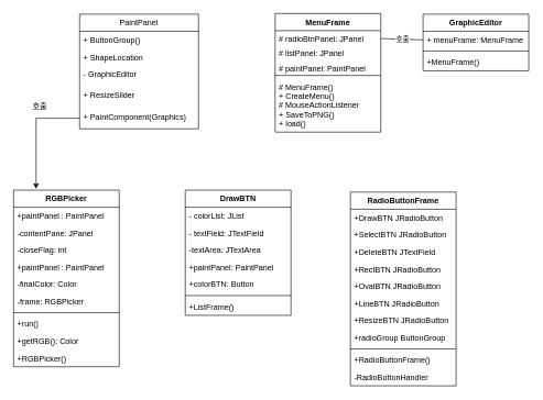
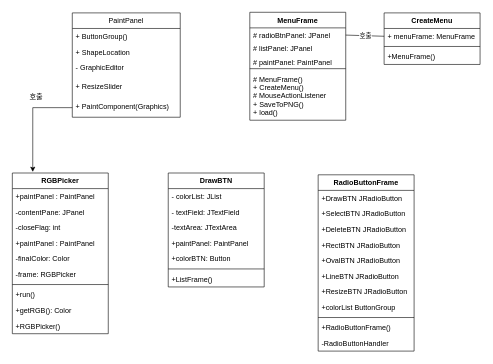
- <mxCell id="2" value="GraphicEditor" style="swimlane;fontStyle=1;align=center;verticalAlign=top;childLayout=stackLayout;horizontal=1;startSize=26;horizontalStack=0;resizeParent=1;resizeParentMax=0;resizeLast=0;collapsible=1;marginBottom=0;" vertex="1" parent="1"><mxGeometry x="640" y="21" width="160" height="86" as="geometry" /></mxCell>
+ <mxCell id="2" value="CreateMenu" style="swimlane;fontStyle=1;align=center;verticalAlign=top;childLayout=stackLayout;horizontal=1;startSize=26;horizontalStack=0;resizeParent=1;resizeParentMax=0;resizeLast=0;collapsible=1;marginBottom=0;" vertex="1" parent="1"><mxGeometry x="640" y="21" width="160" height="86" as="geometry" /></mxCell>
- <mxCell id="40" value="+DeleteBTN JTextField" style="text;strokeColor=none;fillColor=none;align=left;verticalAlign=top;spacingLeft=4;spacingRight=4;overflow=hidden;rotatable=0;points=[[0,0.5],[1,0.5]];portConstraint=eastwest;" vertex="1" parent="37"><mxGeometry y="78" width="160" height="26" as="geometry" /></mxCell>
+ <mxCell id="40" value="+DeleteBTN JRadioButton" style="text;strokeColor=none;fillColor=none;align=left;verticalAlign=top;spacingLeft=4;spacingRight=4;overflow=hidden;rotatable=0;points=[[0,0.5],[1,0.5]];portConstraint=eastwest;" vertex="1" parent="37"><mxGeometry y="78" width="160" height="26" as="geometry" /></mxCell>
- <mxCell id="45" value="+radioGroup ButtonGroup" style="text;strokeColor=none;fillColor=none;align=left;verticalAlign=top;spacingLeft=4;spacingRight=4;overflow=hidden;rotatable=0;points=[[0,0.5],[1,0.5]];portConstraint=eastwest;" vertex="1" parent="37"><mxGeometry y="208" width="160" height="26" as="geometry" /></mxCell>
+ <mxCell id="45" value="+colorList ButtonGroup" style="text;strokeColor=none;fillColor=none;align=left;verticalAlign=top;spacingLeft=4;spacingRight=4;overflow=hidden;rotatable=0;points=[[0,0.5],[1,0.5]];portConstraint=eastwest;" vertex="1" parent="37"><mxGeometry y="208" width="160" height="26" as="geometry" /></mxCell>
